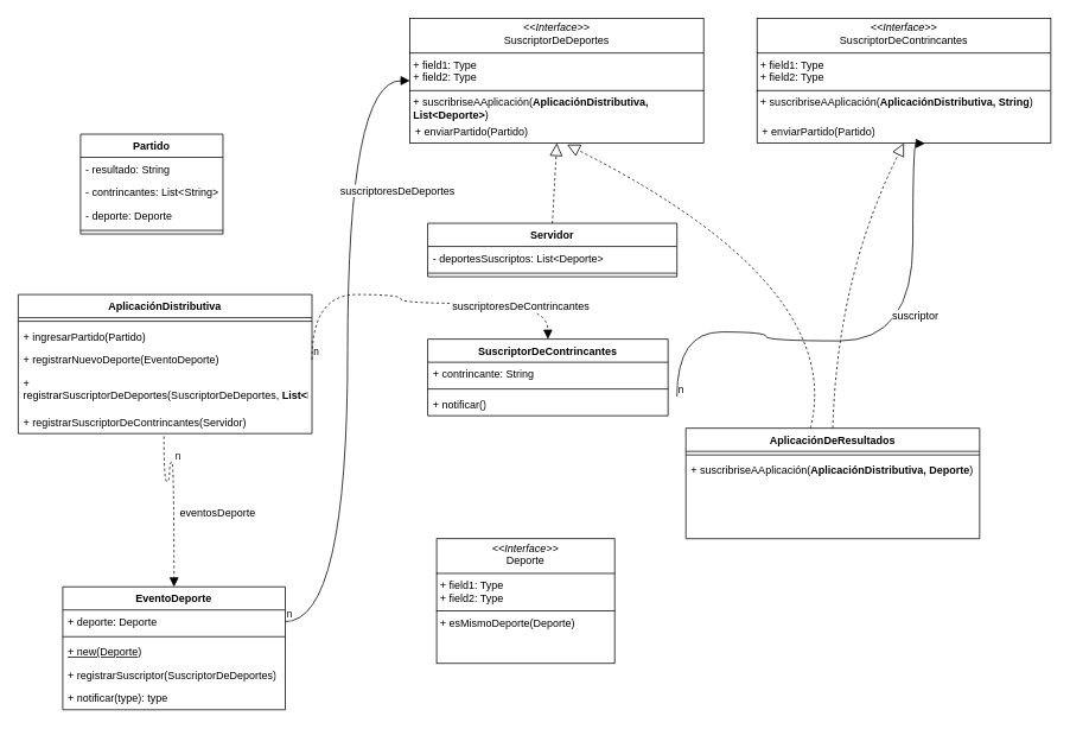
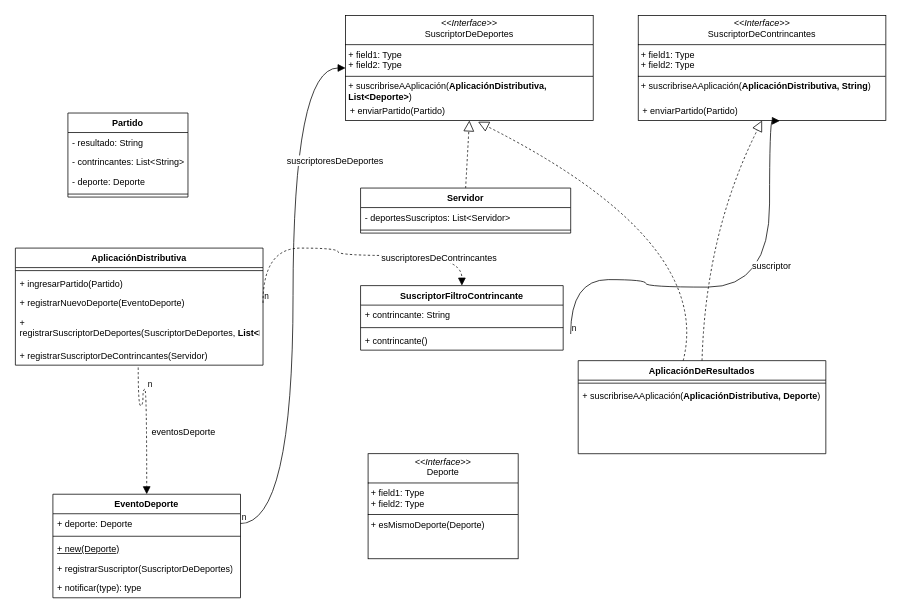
- <mxCell id="3" value="- deportesSuscriptos: List&amp;lt;Deporte&amp;gt;" style="text;strokeColor=none;fillColor=none;align=left;verticalAlign=top;spacingLeft=4;spacingRight=4;overflow=hidden;rotatable=0;points=[[0,0.5],[1,0.5]];portConstraint=eastwest;whiteSpace=wrap;html=1;" parent="2" vertex="1"><mxGeometry y="26" width="280" height="26" as="geometry" /></mxCell>
+ <mxCell id="3" value="- deportesSuscriptos: List&amp;lt;Servidor&amp;gt;" style="text;strokeColor=none;fillColor=none;align=left;verticalAlign=top;spacingLeft=4;spacingRight=4;overflow=hidden;rotatable=0;points=[[0,0.5],[1,0.5]];portConstraint=eastwest;whiteSpace=wrap;html=1;" parent="2" vertex="1"><mxGeometry y="26" width="280" height="26" as="geometry" /></mxCell>
- <mxCell id="39" value="SuscriptorDeContrincantes" style="swimlane;fontStyle=1;align=center;verticalAlign=top;childLayout=stackLayout;horizontal=1;startSize=26;horizontalStack=0;resizeParent=1;resizeParentMax=0;resizeLast=0;collapsible=1;marginBottom=0;whiteSpace=wrap;html=1;" vertex="1" parent="1"><mxGeometry x="480" y="380" width="270" height="86" as="geometry" /></mxCell>
+ <mxCell id="39" value="SuscriptorFiltroContrincante" style="swimlane;fontStyle=1;align=center;verticalAlign=top;childLayout=stackLayout;horizontal=1;startSize=26;horizontalStack=0;resizeParent=1;resizeParentMax=0;resizeLast=0;collapsible=1;marginBottom=0;whiteSpace=wrap;html=1;" vertex="1" parent="1"><mxGeometry x="480" y="380" width="270" height="86" as="geometry" /></mxCell>
- <mxCell id="42" value="+ notificar()" style="text;strokeColor=none;fillColor=none;align=left;verticalAlign=top;spacingLeft=4;spacingRight=4;overflow=hidden;rotatable=0;points=[[0,0.5],[1,0.5]];portConstraint=eastwest;whiteSpace=wrap;html=1;" vertex="1" parent="39"><mxGeometry y="60" width="270" height="26" as="geometry" /></mxCell>
+ <mxCell id="42" value="+ contrincante()" style="text;strokeColor=none;fillColor=none;align=left;verticalAlign=top;spacingLeft=4;spacingRight=4;overflow=hidden;rotatable=0;points=[[0,0.5],[1,0.5]];portConstraint=eastwest;whiteSpace=wrap;html=1;" vertex="1" parent="39"><mxGeometry y="60" width="270" height="26" as="geometry" /></mxCell>
